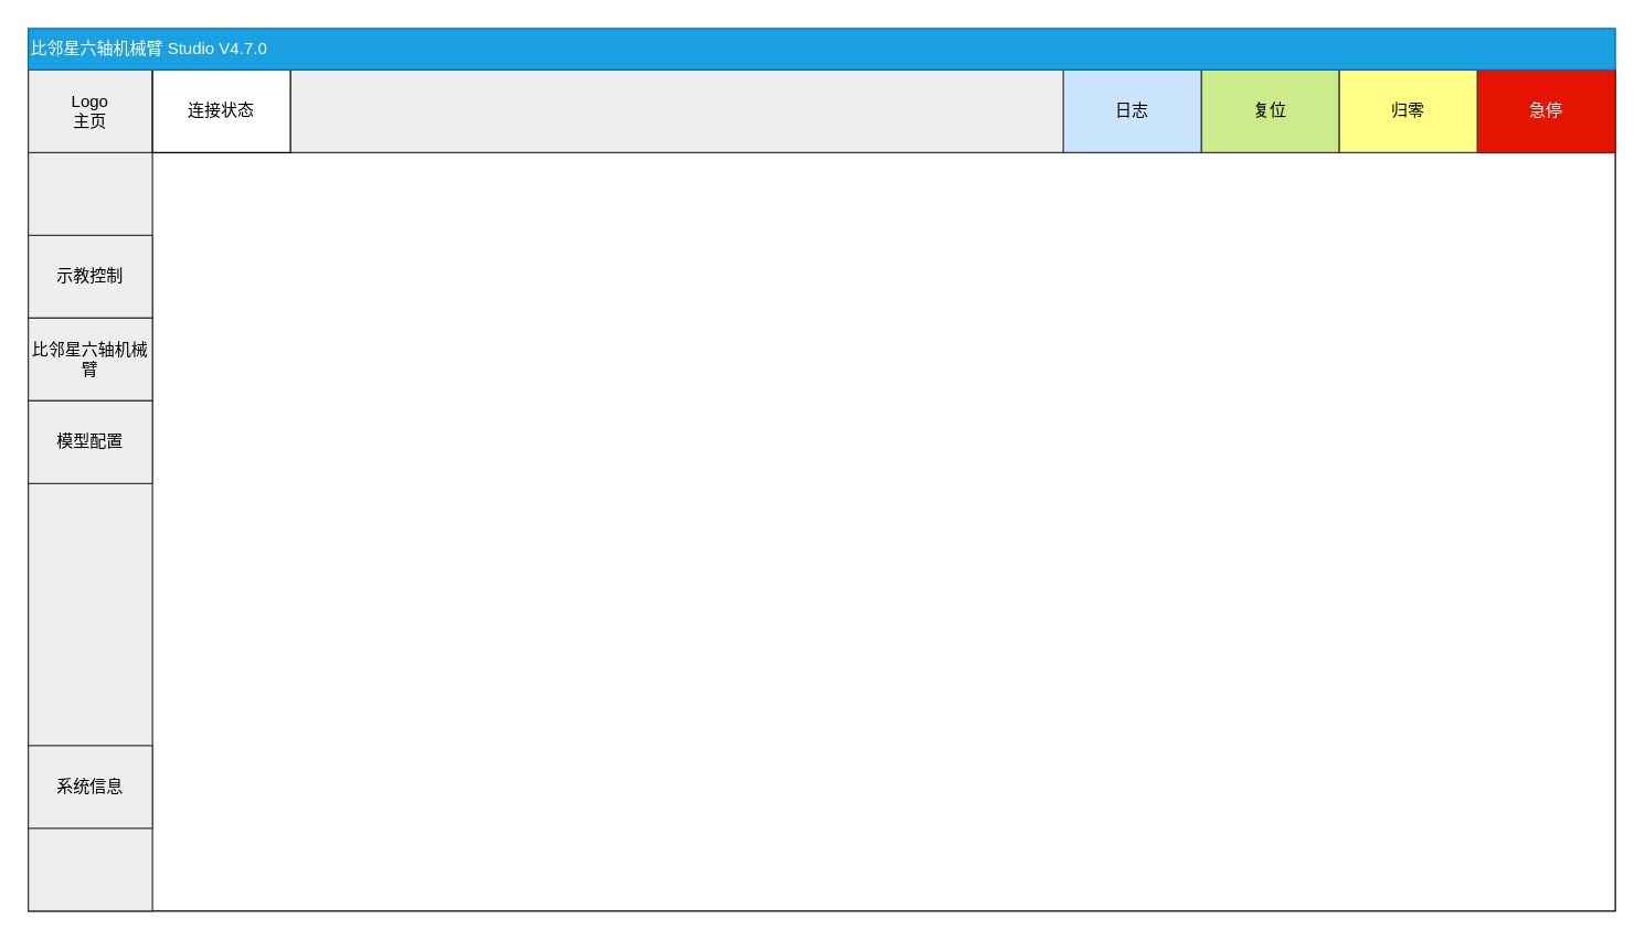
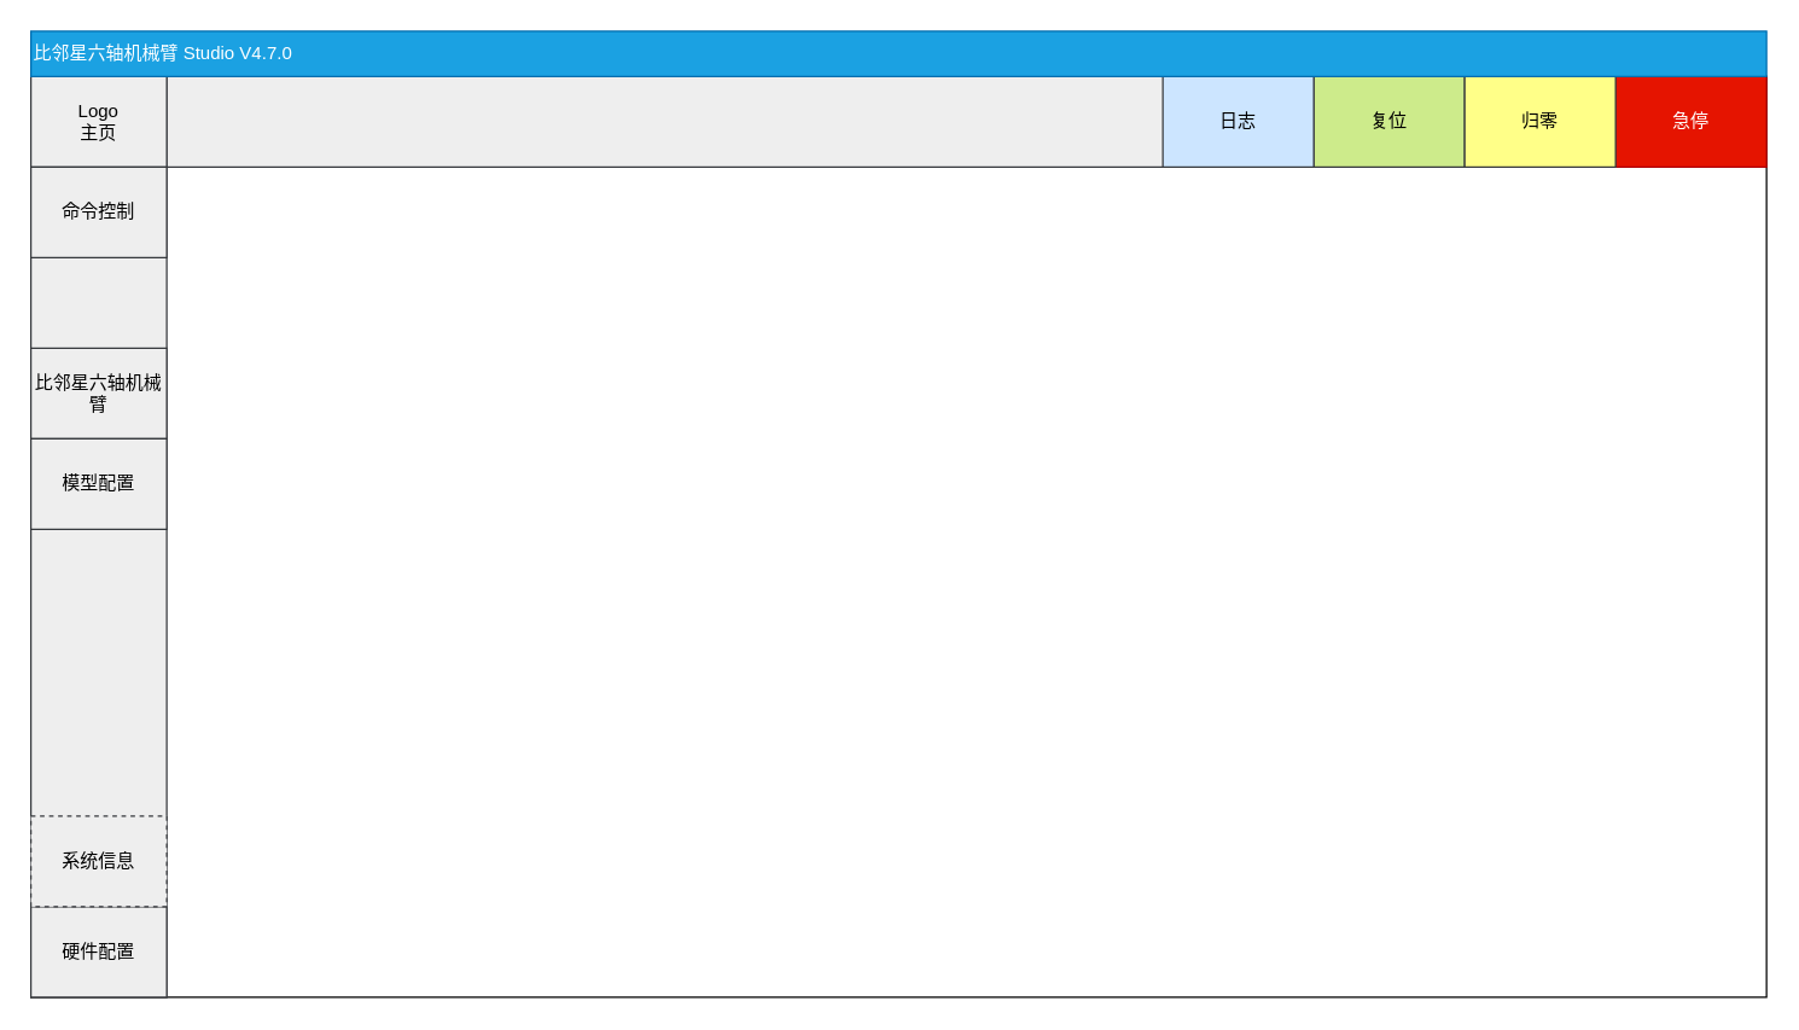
- <mxCell id="12" value="连接状态" style="rounded=0;whiteSpace=wrap;html=1;" vertex="1" parent="1"><mxGeometry x="110" y="50" width="100" height="60" as="geometry" /></mxCell>
+ <mxCell id="6" value="命令控制" style="rounded=0;whiteSpace=wrap;html=1;fillColor=#eeeeee;strokeColor=#36393d;" vertex="1" parent="1"><mxGeometry x="20" y="110" width="90" height="60" as="geometry" /></mxCell>
- <mxCell id="7" value="示教控制" style="rounded=0;whiteSpace=wrap;html=1;fillColor=#eeeeee;strokeColor=#36393d;" vertex="1" parent="1"><mxGeometry x="20" y="170" width="90" height="60" as="geometry" /></mxCell>
- <mxCell id="10" value="系统信息" style="rounded=0;whiteSpace=wrap;html=1;fillColor=#eeeeee;strokeColor=#36393d;" vertex="1" parent="1"><mxGeometry x="20" y="540" width="90" height="60" as="geometry" /></mxCell>
+ <mxCell id="10" value="系统信息" style="rounded=0;whiteSpace=wrap;html=1;fillColor=#eeeeee;strokeColor=#36393d;dashed=1;" vertex="1" parent="1"><mxGeometry x="20" y="540" width="90" height="60" as="geometry" /></mxCell>
+ <mxCell id="9" value="硬件配置" style="rounded=0;whiteSpace=wrap;html=1;fillColor=#eeeeee;strokeColor=#36393d;" vertex="1" parent="1"><mxGeometry x="20" y="600" width="90" height="60" as="geometry" /></mxCell>
